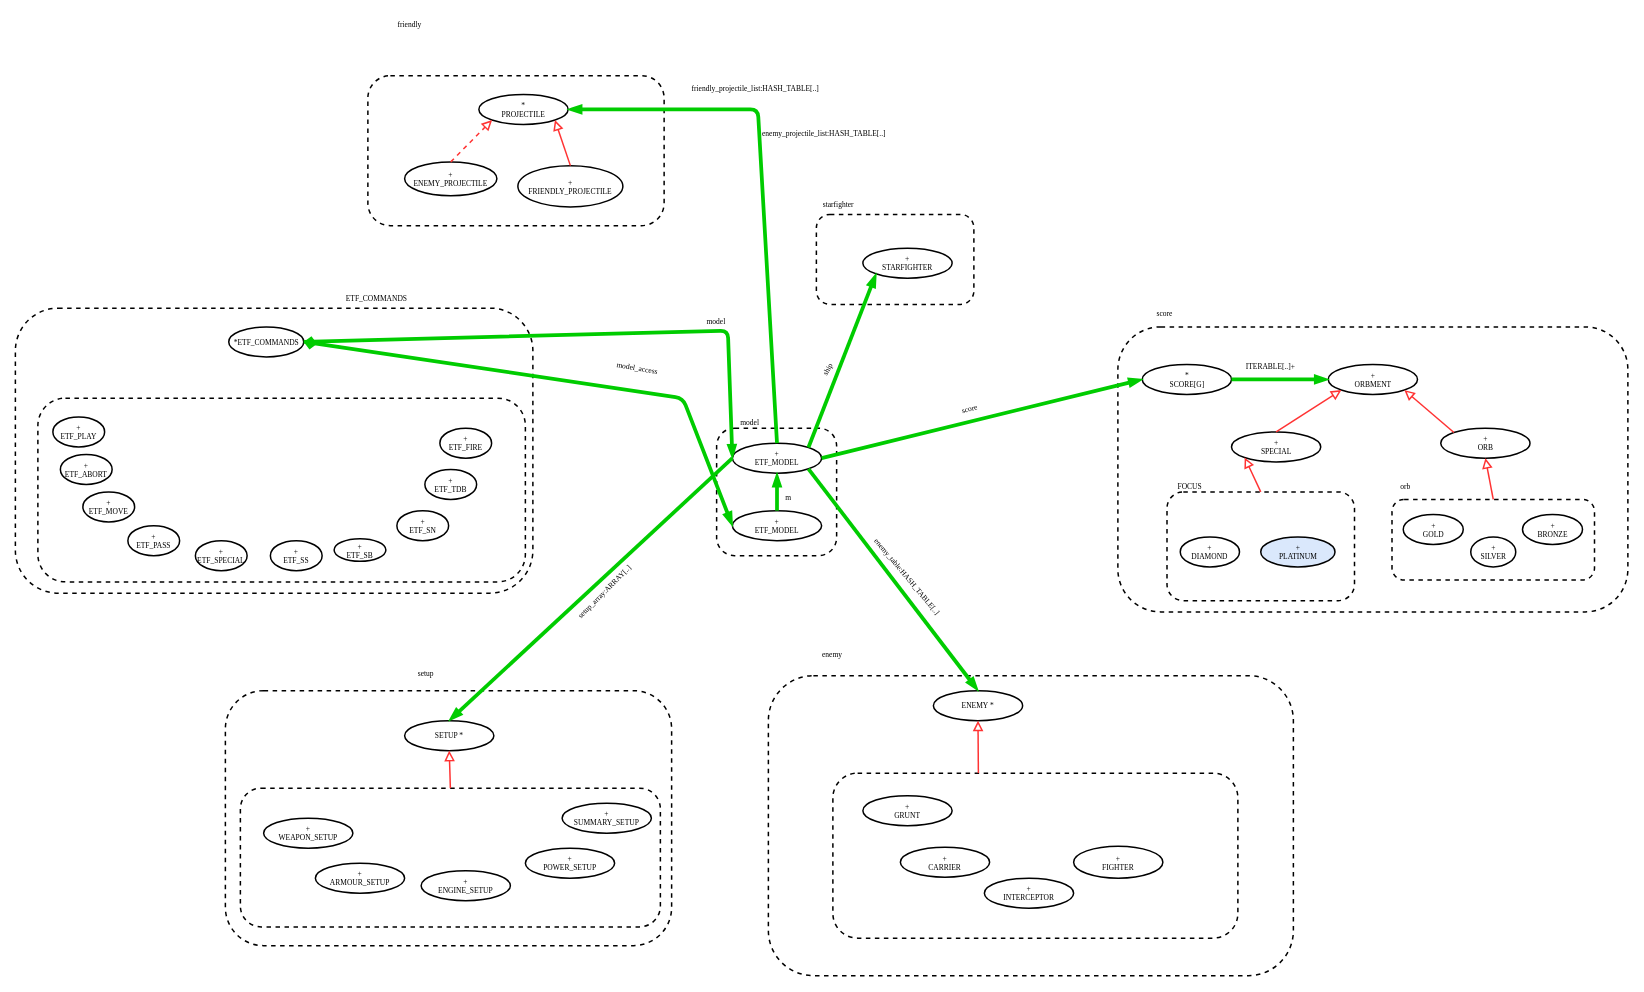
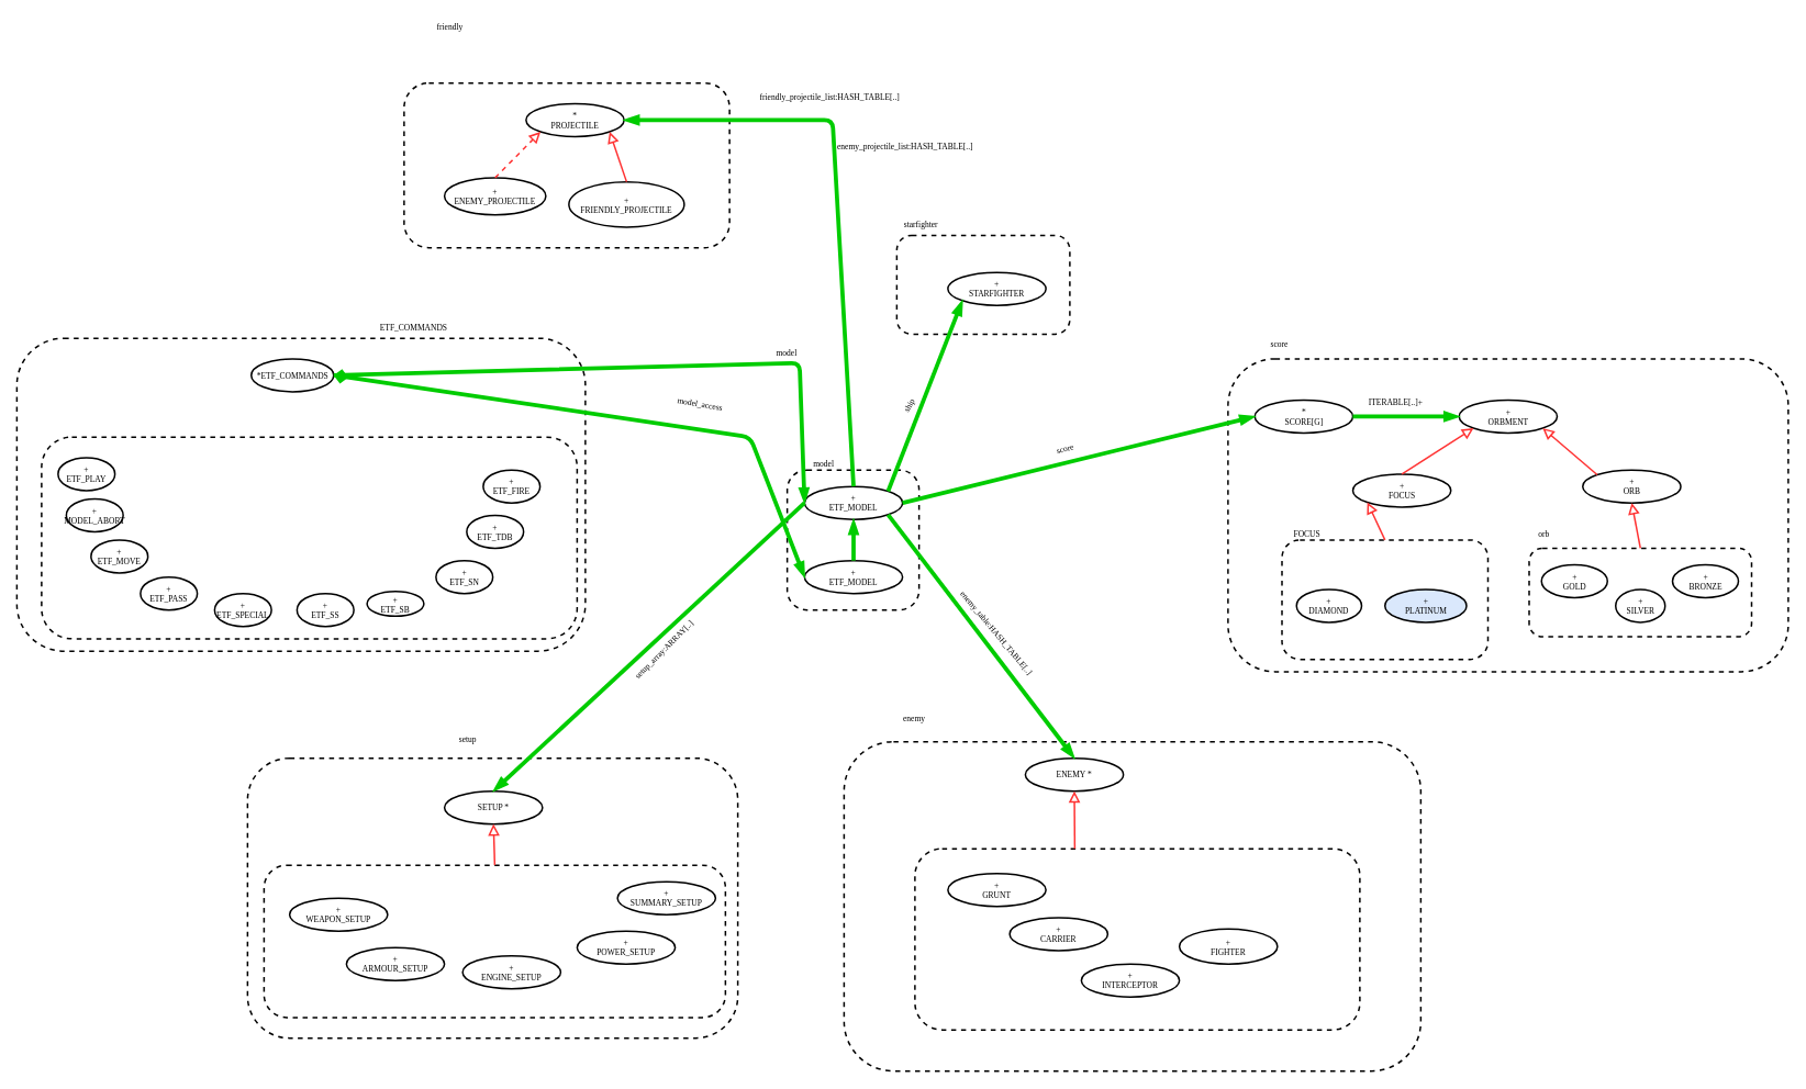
- <mxCell id="55" value="+&lt;br&gt;SPECIAL" style="ellipse;whiteSpace=wrap;html=1;rounded=1;fontSize=10;fontFamily=Verdena;strokeWidth=2;" vertex="1" parent="1"><mxGeometry x="1641.5" y="575" width="119" height="40" as="geometry" /></mxCell>
+ <mxCell id="55" value="+&lt;br&gt;FOCUS" style="ellipse;whiteSpace=wrap;html=1;rounded=1;fontSize=10;fontFamily=Verdena;strokeWidth=2;" vertex="1" parent="1"><mxGeometry x="1641.5" y="575" width="119" height="40" as="geometry" /></mxCell>
- <mxCell id="79" value="+&lt;br&gt;ETF_ABORT" style="ellipse;whiteSpace=wrap;html=1;rounded=1;fontSize=10;fontFamily=Verdena;strokeWidth=2;" vertex="1" parent="1"><mxGeometry x="80" y="605" width="69" height="40" as="geometry" /></mxCell>
+ <mxCell id="79" value="+&lt;br&gt;MODEL_ABORT" style="ellipse;whiteSpace=wrap;html=1;rounded=1;fontSize=10;fontFamily=Verdena;strokeWidth=2;" vertex="1" parent="1"><mxGeometry x="80" y="605" width="69" height="40" as="geometry" /></mxCell>
- <mxCell id="17" value="m" style="text;html=1;fontSize=10;fontFamily=Verdena;" vertex="1" parent="1"><mxGeometry x="1045" y="650" width="22" height="20" as="geometry" /></mxCell>
- <mxCell id="33" value="+&lt;br&gt;CARRIER" style="ellipse;whiteSpace=wrap;html=1;rounded=1;fontSize=10;fontFamily=Verdena;strokeWidth=2;" vertex="1" parent="1"><mxGeometry x="1200" y="1128.75" width="119" height="40" as="geometry" /></mxCell>
+ <mxCell id="33" value="+&lt;br&gt;CARRIER" style="ellipse;whiteSpace=wrap;html=1;rounded=1;fontSize=10;fontFamily=Verdena;strokeWidth=2;" vertex="1" parent="1"><mxGeometry x="1225" y="1113.75" width="119" height="40" as="geometry" /></mxCell>
